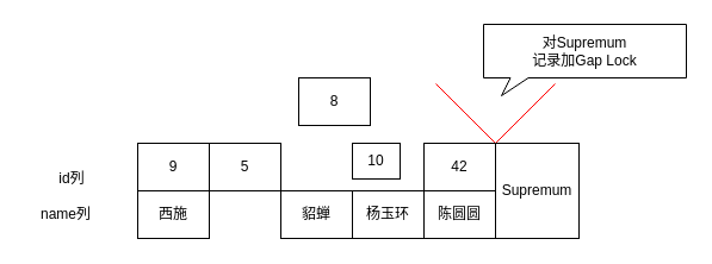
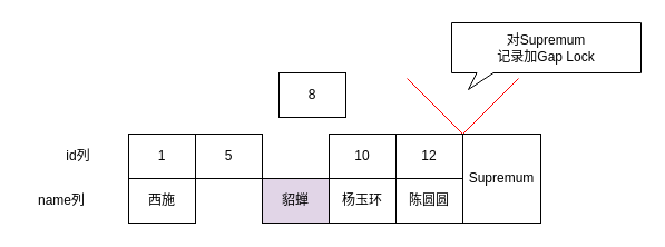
- <mxCell id="9" value="10" style="rounded=0;whiteSpace=wrap;html=1;fillColor=#ffffff;gradientColor=#ffffff;" vertex="1" parent="1"><mxGeometry x="295" y="120" width="40" height="30" as="geometry" /></mxCell>
+ <mxCell id="9" value="10" style="rounded=0;whiteSpace=wrap;html=1;fillColor=#ffffff;gradientColor=#ffffff;" vertex="1" parent="1"><mxGeometry x="295" y="120" width="60" height="40" as="geometry" /></mxCell>
- <mxCell id="4" value="9" style="rounded=0;whiteSpace=wrap;html=1;fillColor=#ffffff;gradientColor=#ffffff;" vertex="1" parent="1"><mxGeometry x="115" y="120" width="60" height="40" as="geometry" /></mxCell>
+ <mxCell id="4" value="1" style="rounded=0;whiteSpace=wrap;html=1;fillColor=#ffffff;gradientColor=#ffffff;" vertex="1" parent="1"><mxGeometry x="115" y="120" width="60" height="40" as="geometry" /></mxCell>
- <mxCell id="11" value="42" style="rounded=0;whiteSpace=wrap;html=1;fillColor=#ffffff;gradientColor=#ffffff;" vertex="1" parent="1"><mxGeometry x="355" y="120" width="60" height="40" as="geometry" /></mxCell>
+ <mxCell id="11" value="12" style="rounded=0;whiteSpace=wrap;html=1;fillColor=#ffffff;gradientColor=#ffffff;" vertex="1" parent="1"><mxGeometry x="355" y="120" width="60" height="40" as="geometry" /></mxCell>
- <mxCell id="2" value="id列" style="text;html=1;strokeColor=none;fillColor=none;align=center;verticalAlign=middle;whiteSpace=wrap;rounded=0;" vertex="1" parent="1"><mxGeometry x="25" y="140" width="70" height="20" as="geometry" /></mxCell>
+ <mxCell id="2" value="id列" style="text;html=1;strokeColor=none;fillColor=none;align=center;verticalAlign=middle;whiteSpace=wrap;rounded=0;" vertex="1" parent="1"><mxGeometry x="35" y="130" width="70" height="20" as="geometry" /></mxCell>
- <mxCell id="8" value="&lt;span&gt;貂蝉&lt;/span&gt;" style="rounded=0;whiteSpace=wrap;html=1;" vertex="1" parent="1"><mxGeometry x="235" y="160" width="60" height="40" as="geometry" /></mxCell>
+ <mxCell id="8" value="&lt;span&gt;貂蝉&lt;/span&gt;" style="rounded=0;whiteSpace=wrap;html=1;fillColor=#e1d5e7;" vertex="1" parent="1"><mxGeometry x="235" y="160" width="60" height="40" as="geometry" /></mxCell>
